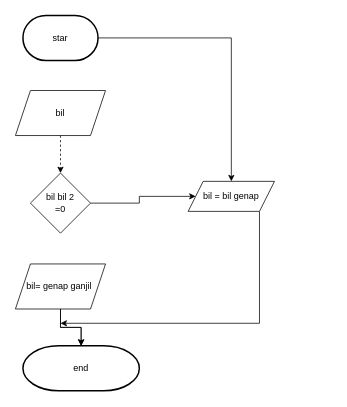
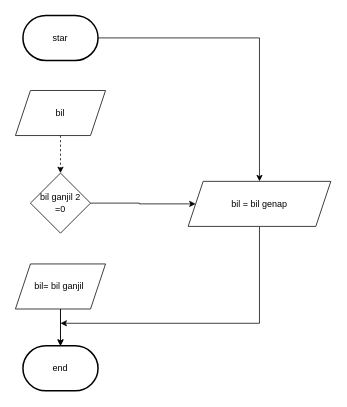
- <mxCell id="13" value="bil = bil genap" style="shape=parallelogram;perimeter=parallelogramPerimeter;whiteSpace=wrap;html=1;fixedSize=1;" vertex="1" parent="1"><mxGeometry x="250" y="241" width="115" height="40" as="geometry" /></mxCell>
+ <mxCell id="13" value="bil = bil genap" style="shape=parallelogram;perimeter=parallelogramPerimeter;whiteSpace=wrap;html=1;fixedSize=1;" vertex="1" parent="1"><mxGeometry x="250" y="241" width="190" height="60" as="geometry" /></mxCell>
- <mxCell id="7" value="bil bil 2&lt;br&gt;=0" style="rhombus;whiteSpace=wrap;html=1;" vertex="1" parent="1"><mxGeometry x="40" y="230" width="80" height="80" as="geometry" /></mxCell>
+ <mxCell id="7" value="bil ganjil 2&lt;br&gt;=0" style="rhombus;whiteSpace=wrap;html=1;" vertex="1" parent="1"><mxGeometry x="40" y="230" width="80" height="80" as="geometry" /></mxCell>
- <mxCell id="10" value="bil= genap ganjil&amp;nbsp;" style="shape=parallelogram;perimeter=parallelogramPerimeter;whiteSpace=wrap;html=1;fixedSize=1;" vertex="1" parent="1"><mxGeometry x="20" y="351" width="120" height="60" as="geometry" /></mxCell>
+ <mxCell id="10" value="bil= bil ganjil&amp;nbsp;" style="shape=parallelogram;perimeter=parallelogramPerimeter;whiteSpace=wrap;html=1;fixedSize=1;" vertex="1" parent="1"><mxGeometry x="20" y="351" width="120" height="60" as="geometry" /></mxCell>
- <mxCell id="11" value="end" style="strokeWidth=2;html=1;shape=mxgraph.flowchart.terminator;whiteSpace=wrap;" vertex="1" parent="1"><mxGeometry x="30" y="460" width="155" height="60" as="geometry" /></mxCell>
+ <mxCell id="11" value="end" style="strokeWidth=2;html=1;shape=mxgraph.flowchart.terminator;whiteSpace=wrap;" vertex="1" parent="1"><mxGeometry x="30" y="460" width="100" height="60" as="geometry" /></mxCell>
